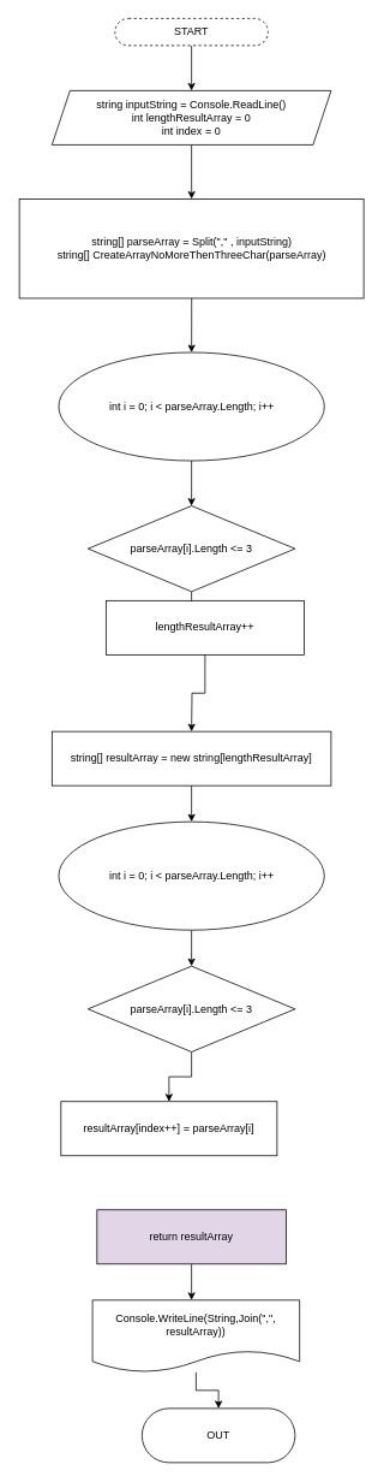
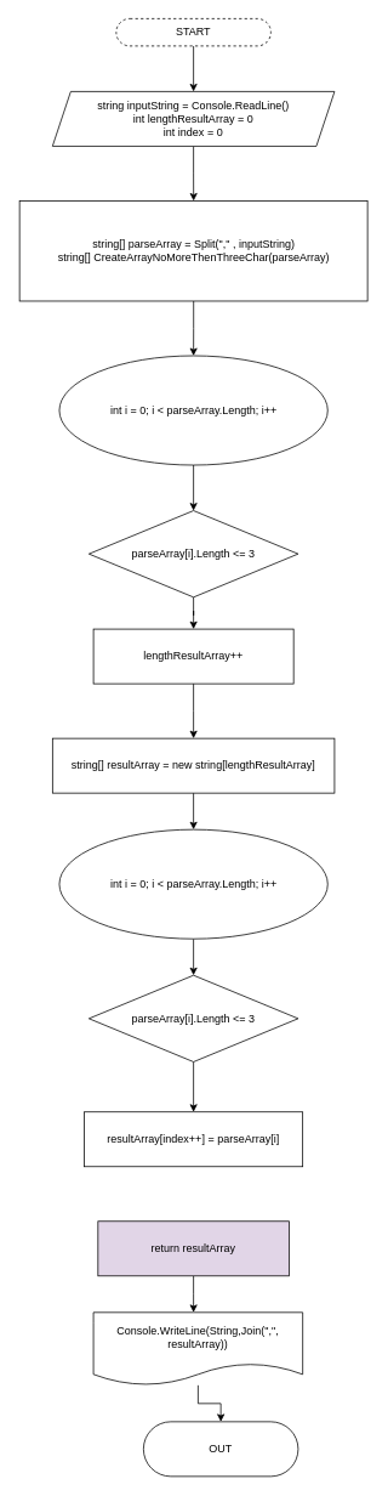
- <mxCell id="13" value="lengthResultArray++" style="rounded=0;whiteSpace=wrap;html=1;" vertex="1" parent="1"><mxGeometry x="117" y="665" width="220" height="60" as="geometry" /></mxCell>
+ <mxCell id="13" value="lengthResultArray++" style="rounded=0;whiteSpace=wrap;html=1;" vertex="1" parent="1"><mxGeometry x="102" y="690" width="220" height="60" as="geometry" /></mxCell>
- <mxCell id="20" value="resultArray[index++] = parseArray[i]" style="rounded=0;whiteSpace=wrap;html=1;" vertex="1" parent="1"><mxGeometry x="67" y="1220" width="240" height="60" as="geometry" /></mxCell>
+ <mxCell id="20" value="resultArray[index++] = parseArray[i]" style="rounded=0;whiteSpace=wrap;html=1;" vertex="1" parent="1"><mxGeometry x="92" y="1220" width="240" height="60" as="geometry" /></mxCell>
